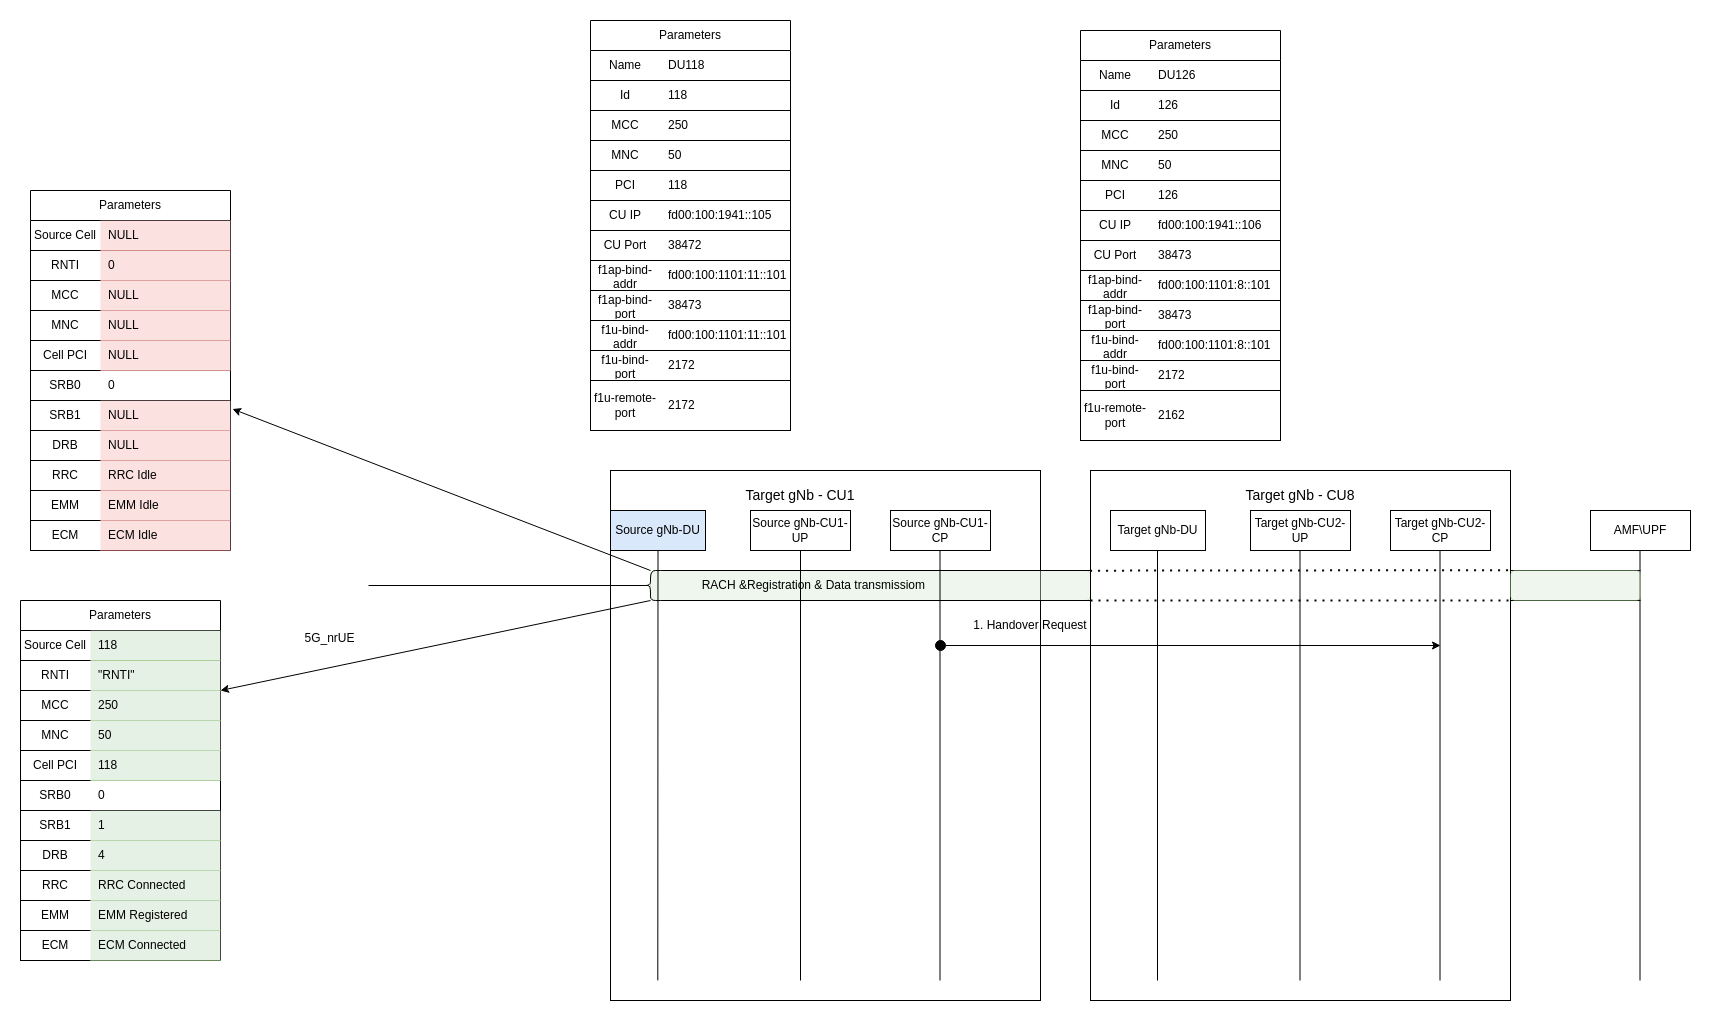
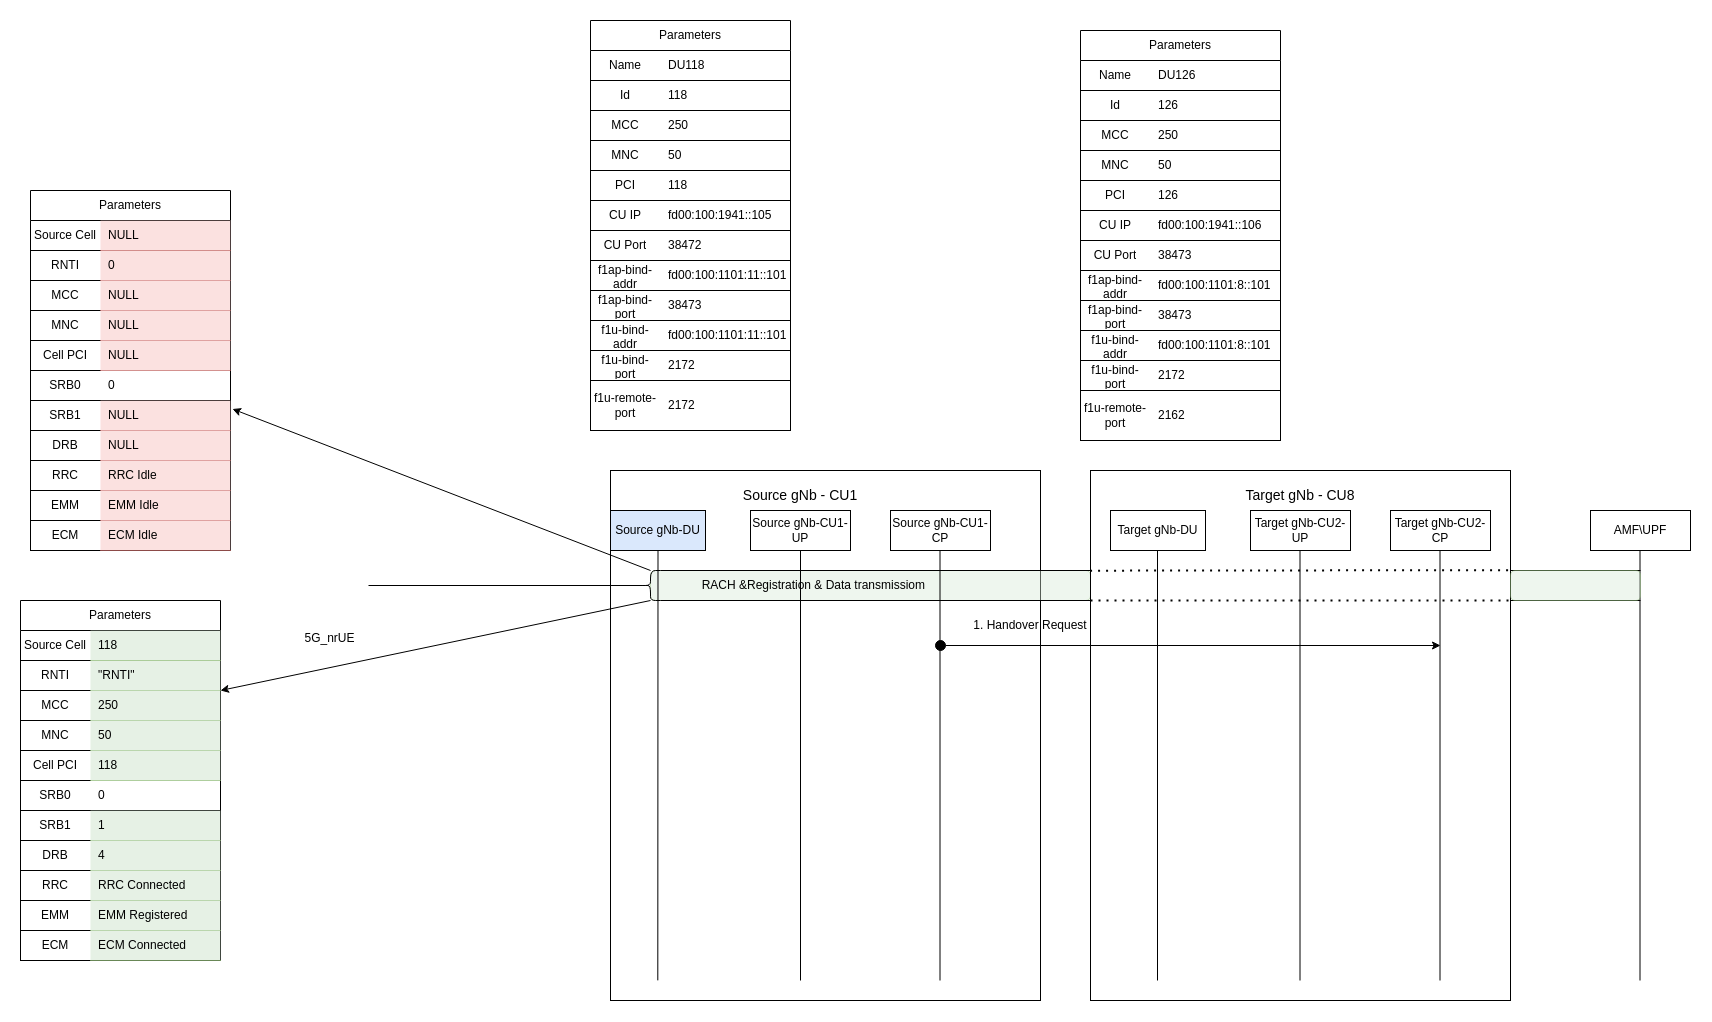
- <mxCell id="5" value="&lt;font style=&quot;font-size: 14px;&quot;&gt;Target gNb - CU1&lt;/font&gt;" style="text;html=1;strokeColor=none;fillColor=none;align=center;verticalAlign=middle;whiteSpace=wrap;rounded=0;" parent="1" vertex="1"><mxGeometry x="735" y="480" width="130" height="30" as="geometry" /></mxCell>
+ <mxCell id="5" value="&lt;font style=&quot;font-size: 14px;&quot;&gt;Source gNb - CU1&lt;/font&gt;" style="text;html=1;strokeColor=none;fillColor=none;align=center;verticalAlign=middle;whiteSpace=wrap;rounded=0;" parent="1" vertex="1"><mxGeometry x="735" y="480" width="130" height="30" as="geometry" /></mxCell>
